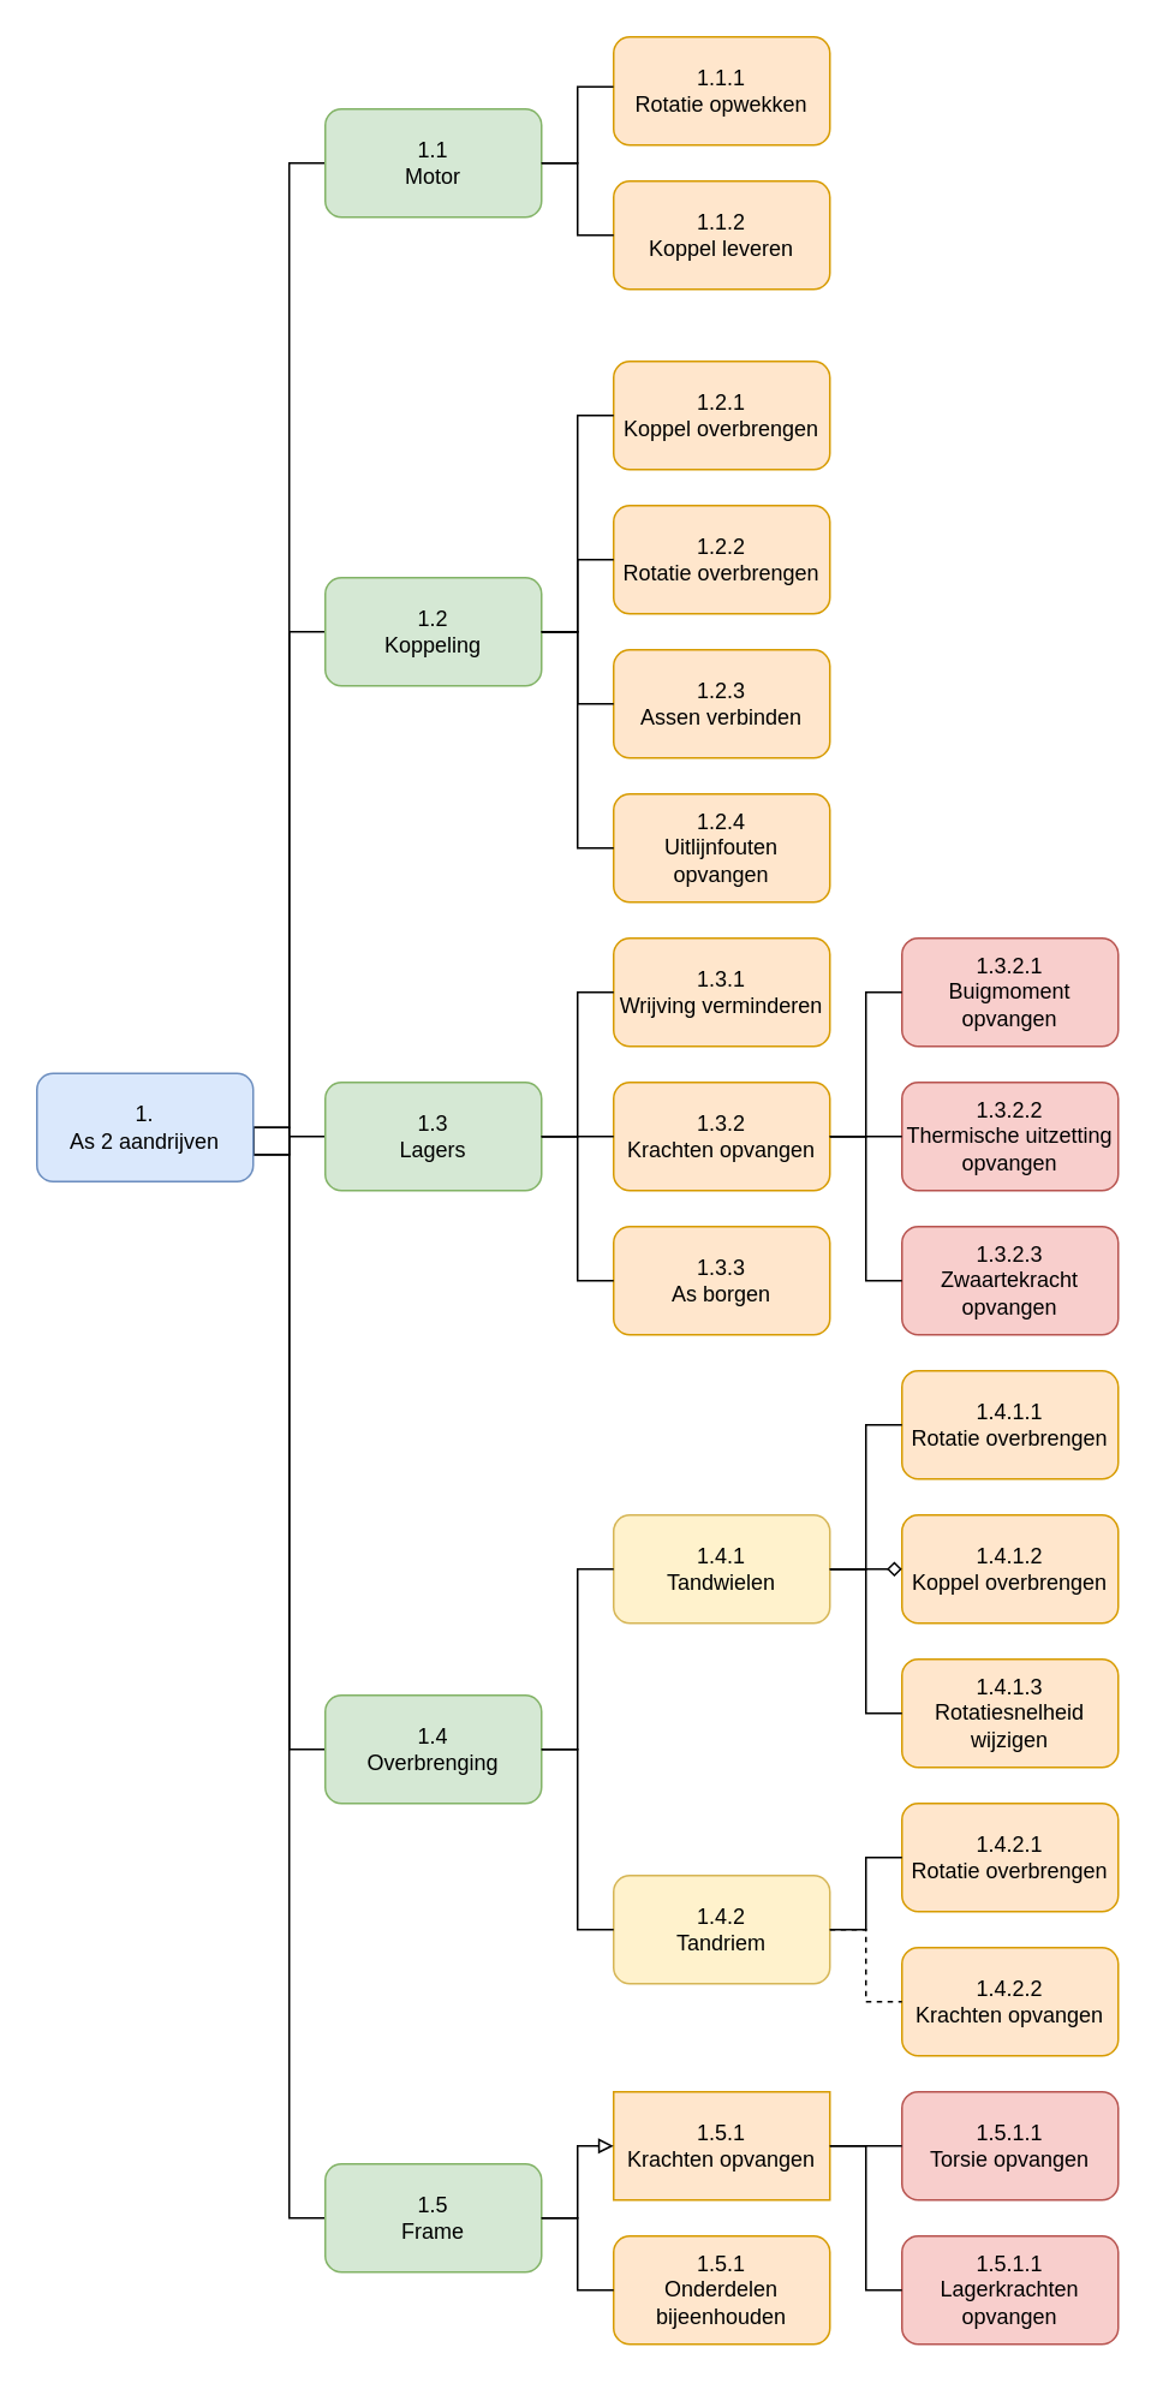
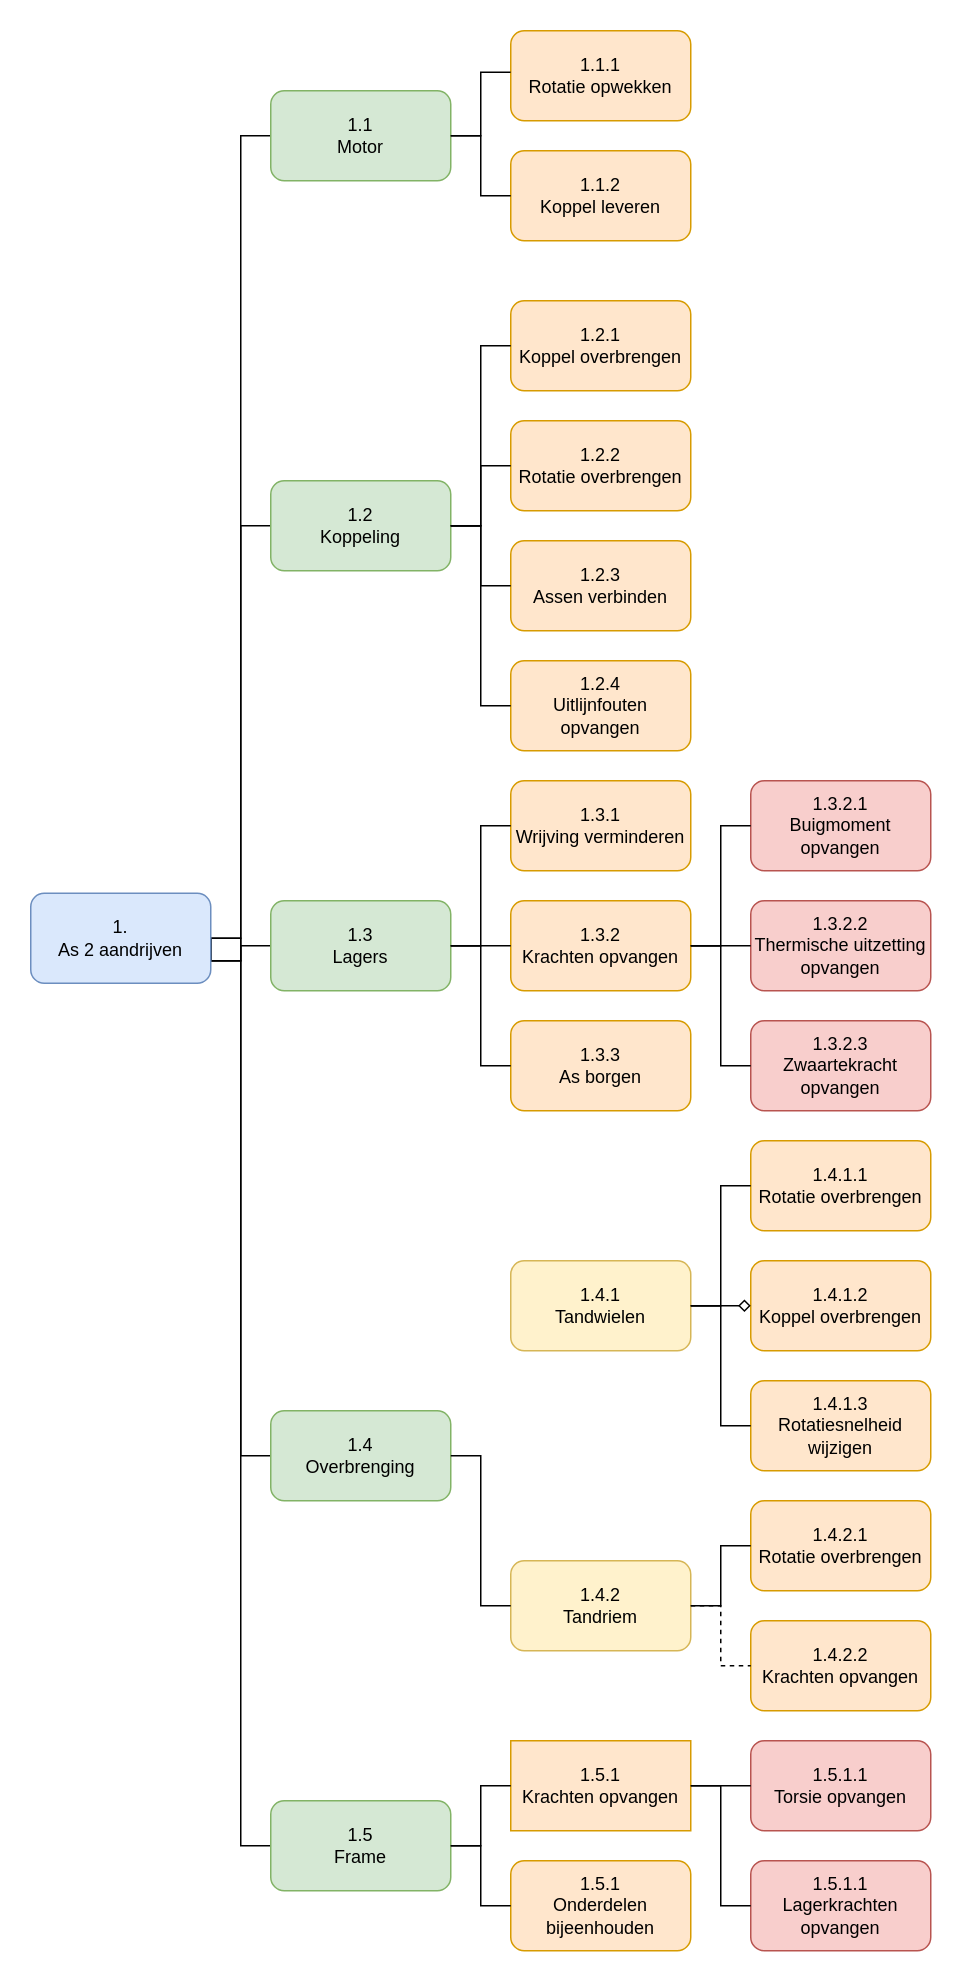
- <mxCell id="27" style="edgeStyle=orthogonalEdgeStyle;rounded=0;orthogonalLoop=1;jettySize=auto;html=1;exitX=1;exitY=0.5;exitDx=0;exitDy=0;entryX=0;entryY=0.5;entryDx=0;entryDy=0;endArrow=none;endFill=0;" parent="24" source="25" target="26" edge="1"><mxGeometry relative="1" as="geometry" /></mxCell>
- <mxCell id="43" style="edgeStyle=orthogonalEdgeStyle;rounded=0;orthogonalLoop=1;jettySize=auto;html=1;exitX=1;exitY=0.5;exitDx=0;exitDy=0;entryX=0;entryY=0.5;entryDx=0;entryDy=0;endArrow=block;endFill=0;" parent="40" source="41" target="42" edge="1"><mxGeometry relative="1" as="geometry" /></mxCell>
+ <mxCell id="43" style="edgeStyle=orthogonalEdgeStyle;rounded=0;orthogonalLoop=1;jettySize=auto;html=1;exitX=1;exitY=0.5;exitDx=0;exitDy=0;entryX=0;entryY=0.5;entryDx=0;entryDy=0;endArrow=none;endFill=0;" parent="40" source="41" target="42" edge="1"><mxGeometry relative="1" as="geometry" /></mxCell>
